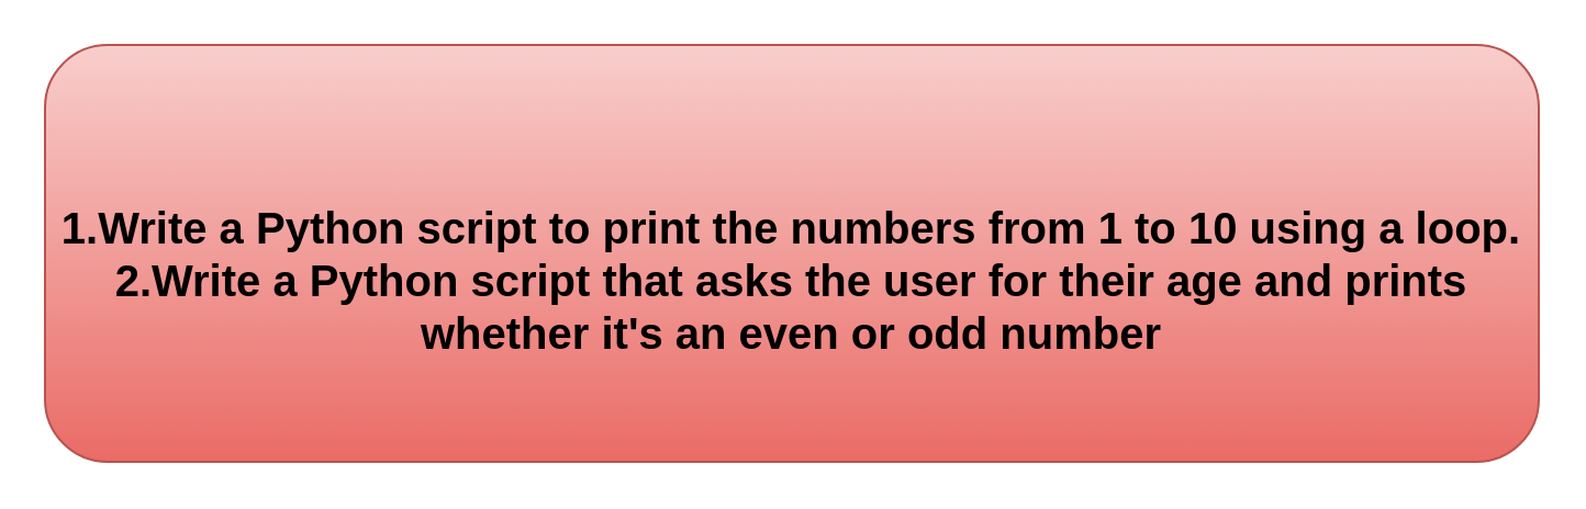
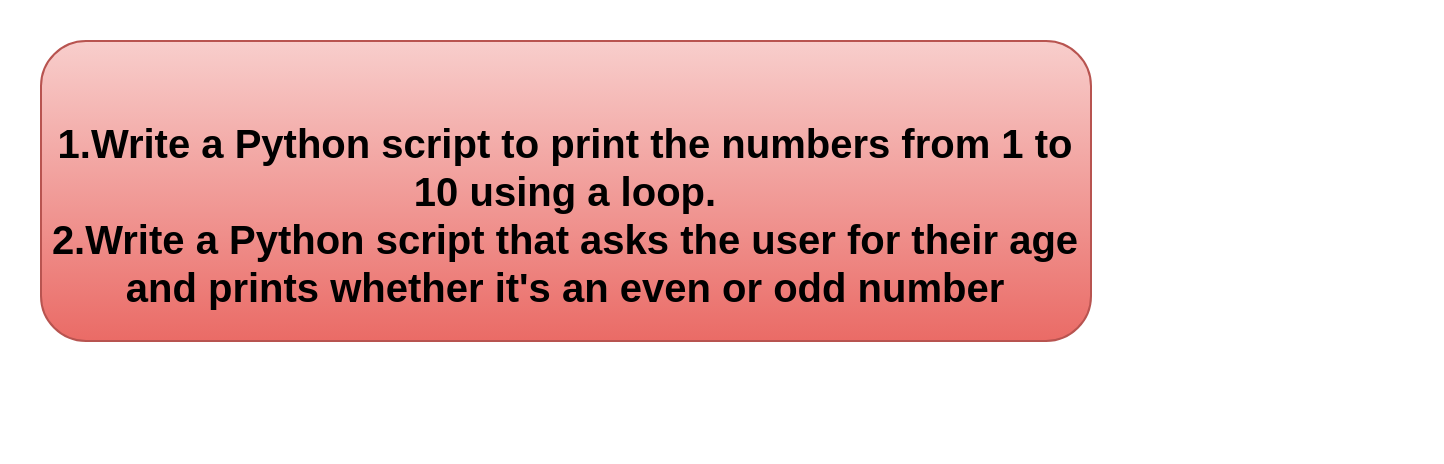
- <mxCell id="2" value="&lt;font style=&quot;font-size: 20px;&quot;&gt;&lt;b&gt;&lt;br&gt;1.Write a Python script to print the numbers from 1 to 10 using a loop.&lt;br&gt;2.Write a Python script that asks the user for their age and prints whether it's an even or odd number&lt;br&gt;&lt;/b&gt;&lt;/font&gt;" style="rounded=1;whiteSpace=wrap;html=1;fillColor=#f8cecc;strokeColor=#b85450;gradientColor=#ea6b66;" vertex="1" parent="1"><mxGeometry x="20" y="20" width="680" height="190" as="geometry" /></mxCell>
+ <mxCell id="2" value="&lt;font style=&quot;font-size: 20px;&quot;&gt;&lt;b&gt;&lt;br&gt;1.Write a Python script to print the numbers from 1 to 10 using a loop.&lt;br&gt;2.Write a Python script that asks the user for their age and prints whether it's an even or odd number&lt;br&gt;&lt;/b&gt;&lt;/font&gt;" style="rounded=1;whiteSpace=wrap;html=1;fillColor=#f8cecc;strokeColor=#b85450;gradientColor=#ea6b66;" vertex="1" parent="1"><mxGeometry x="20" y="20" width="525" height="150" as="geometry" /></mxCell>
